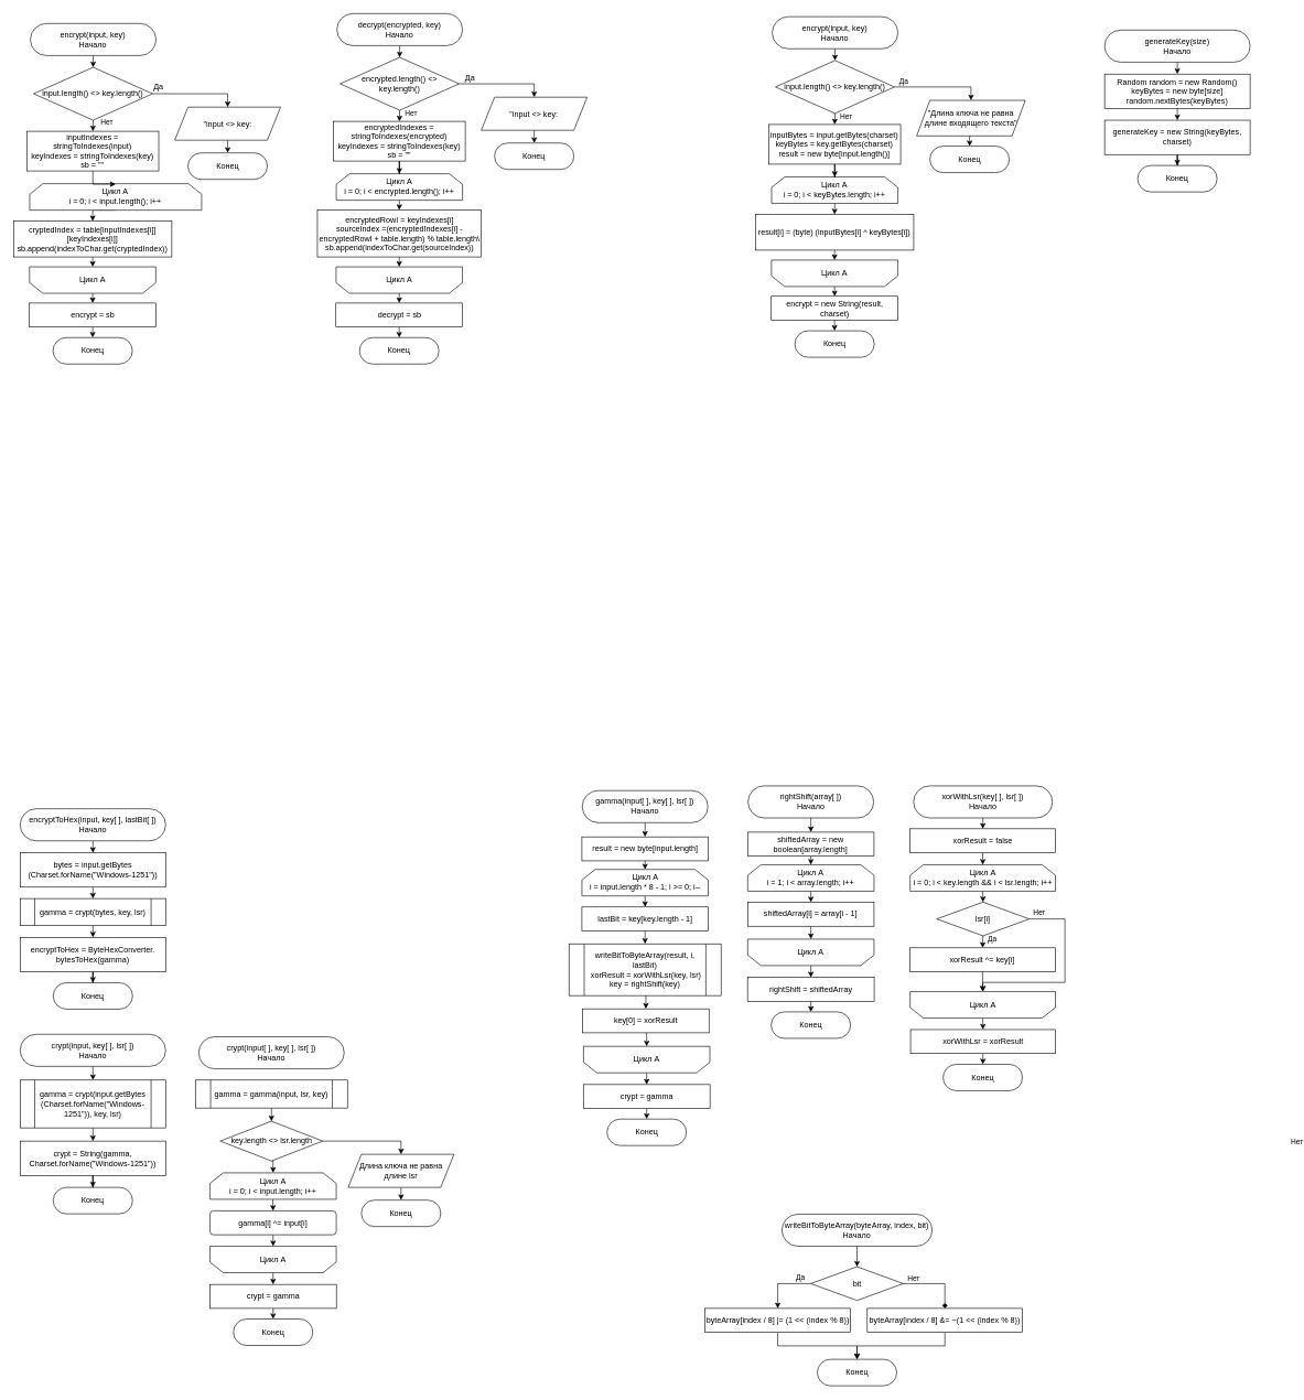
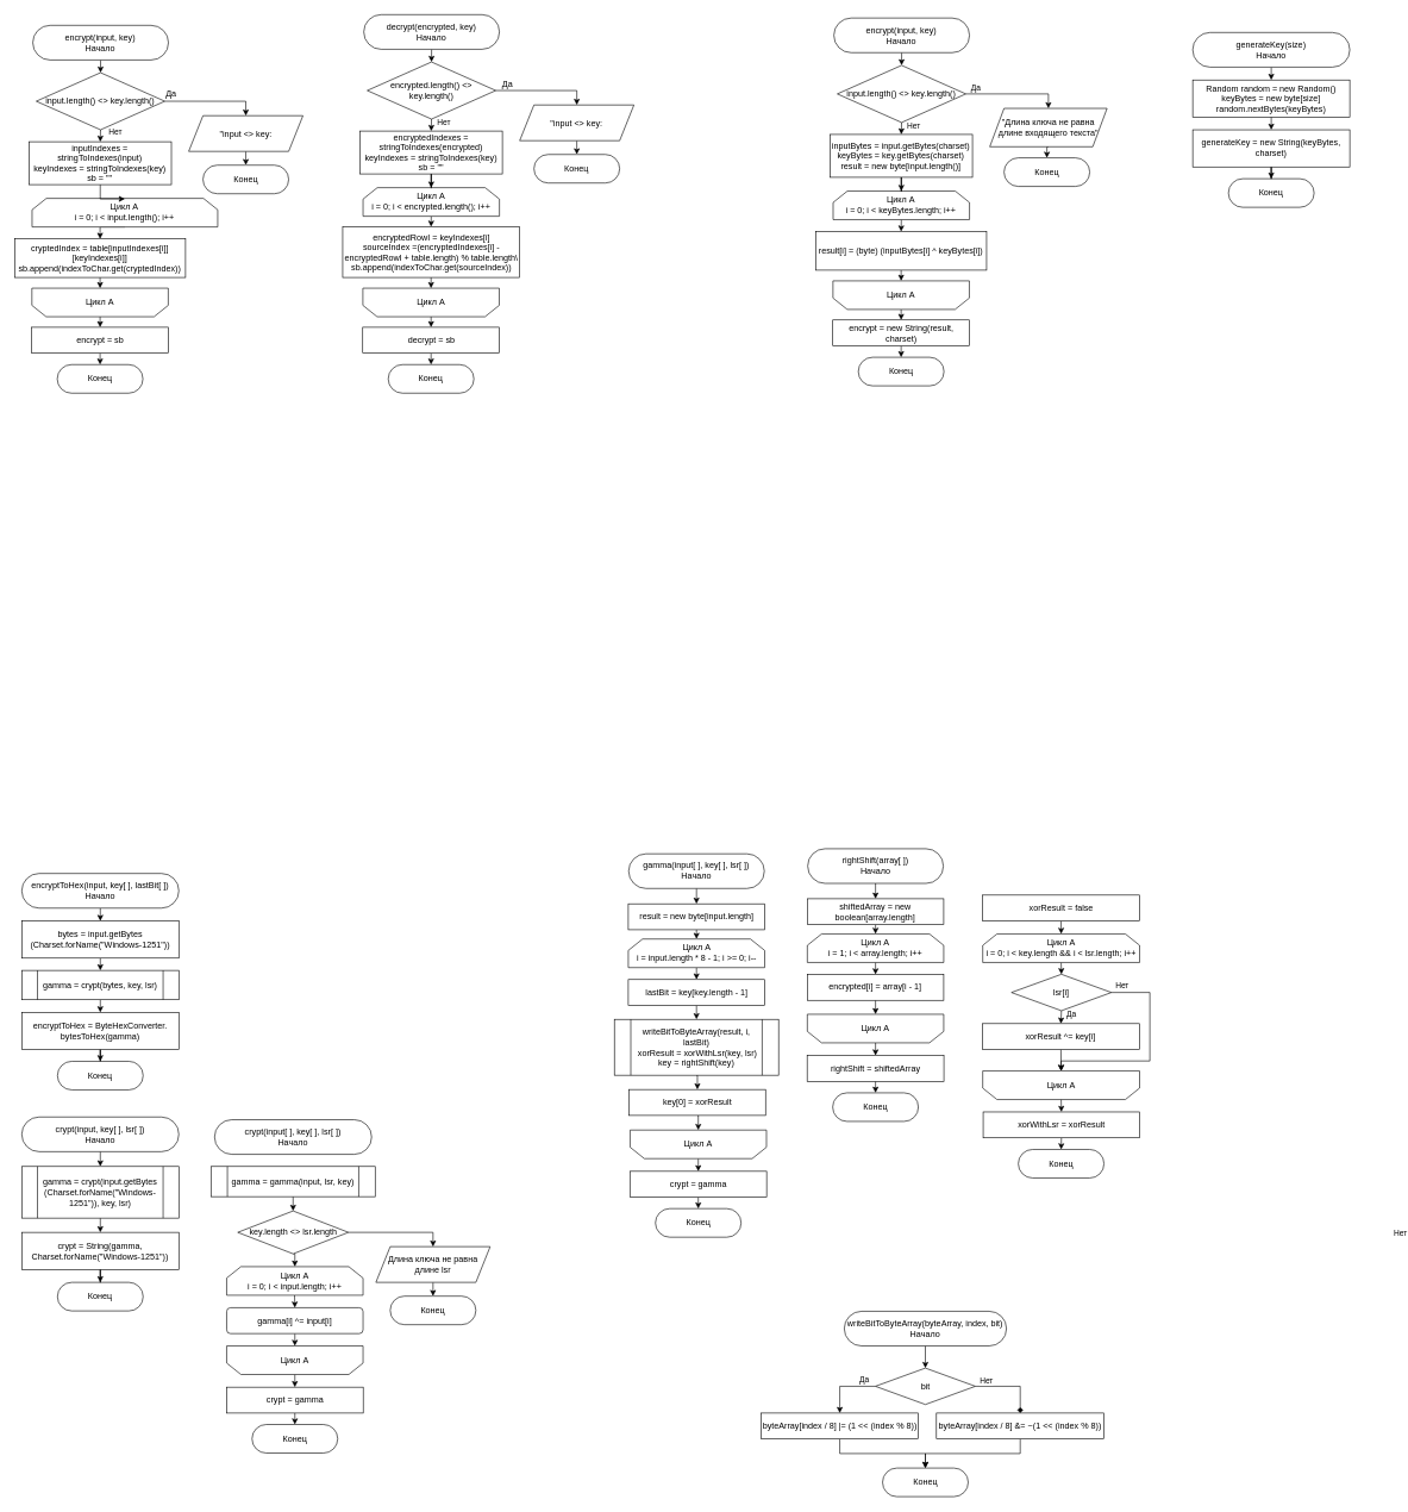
- <mxCell id="67" value="xorWithLsr(key[ ], lsr[ ])&lt;br&gt;Начало" style="rounded=1;whiteSpace=wrap;html=1;arcSize=50;" parent="1" vertex="1"><mxGeometry x="1381.07" y="1187.88" width="210" height="48.5" as="geometry" /></mxCell>
- <mxCell id="66" style="edgeStyle=orthogonalEdgeStyle;rounded=0;orthogonalLoop=1;jettySize=auto;html=1;exitX=0.5;exitY=1;exitDx=0;exitDy=0;entryX=0.5;entryY=0;entryDx=0;entryDy=0;" parent="1" source="67" target="77" edge="1"><mxGeometry relative="1" as="geometry"><mxPoint x="1485.75" y="1246.63" as="targetPoint" /></mxGeometry></mxCell>
- <mxCell id="64" value="shiftedArray[i] = array[i - 1]" style="rounded=0;whiteSpace=wrap;html=1;" parent="1" vertex="1"><mxGeometry x="1130.25" y="1363.88" width="191" height="36.25" as="geometry" /></mxCell>
+ <mxCell id="64" value="encrypted[i] = array[i - 1]" style="rounded=0;whiteSpace=wrap;html=1;" parent="1" vertex="1"><mxGeometry x="1130.25" y="1363.88" width="191" height="36.25" as="geometry" /></mxCell>
